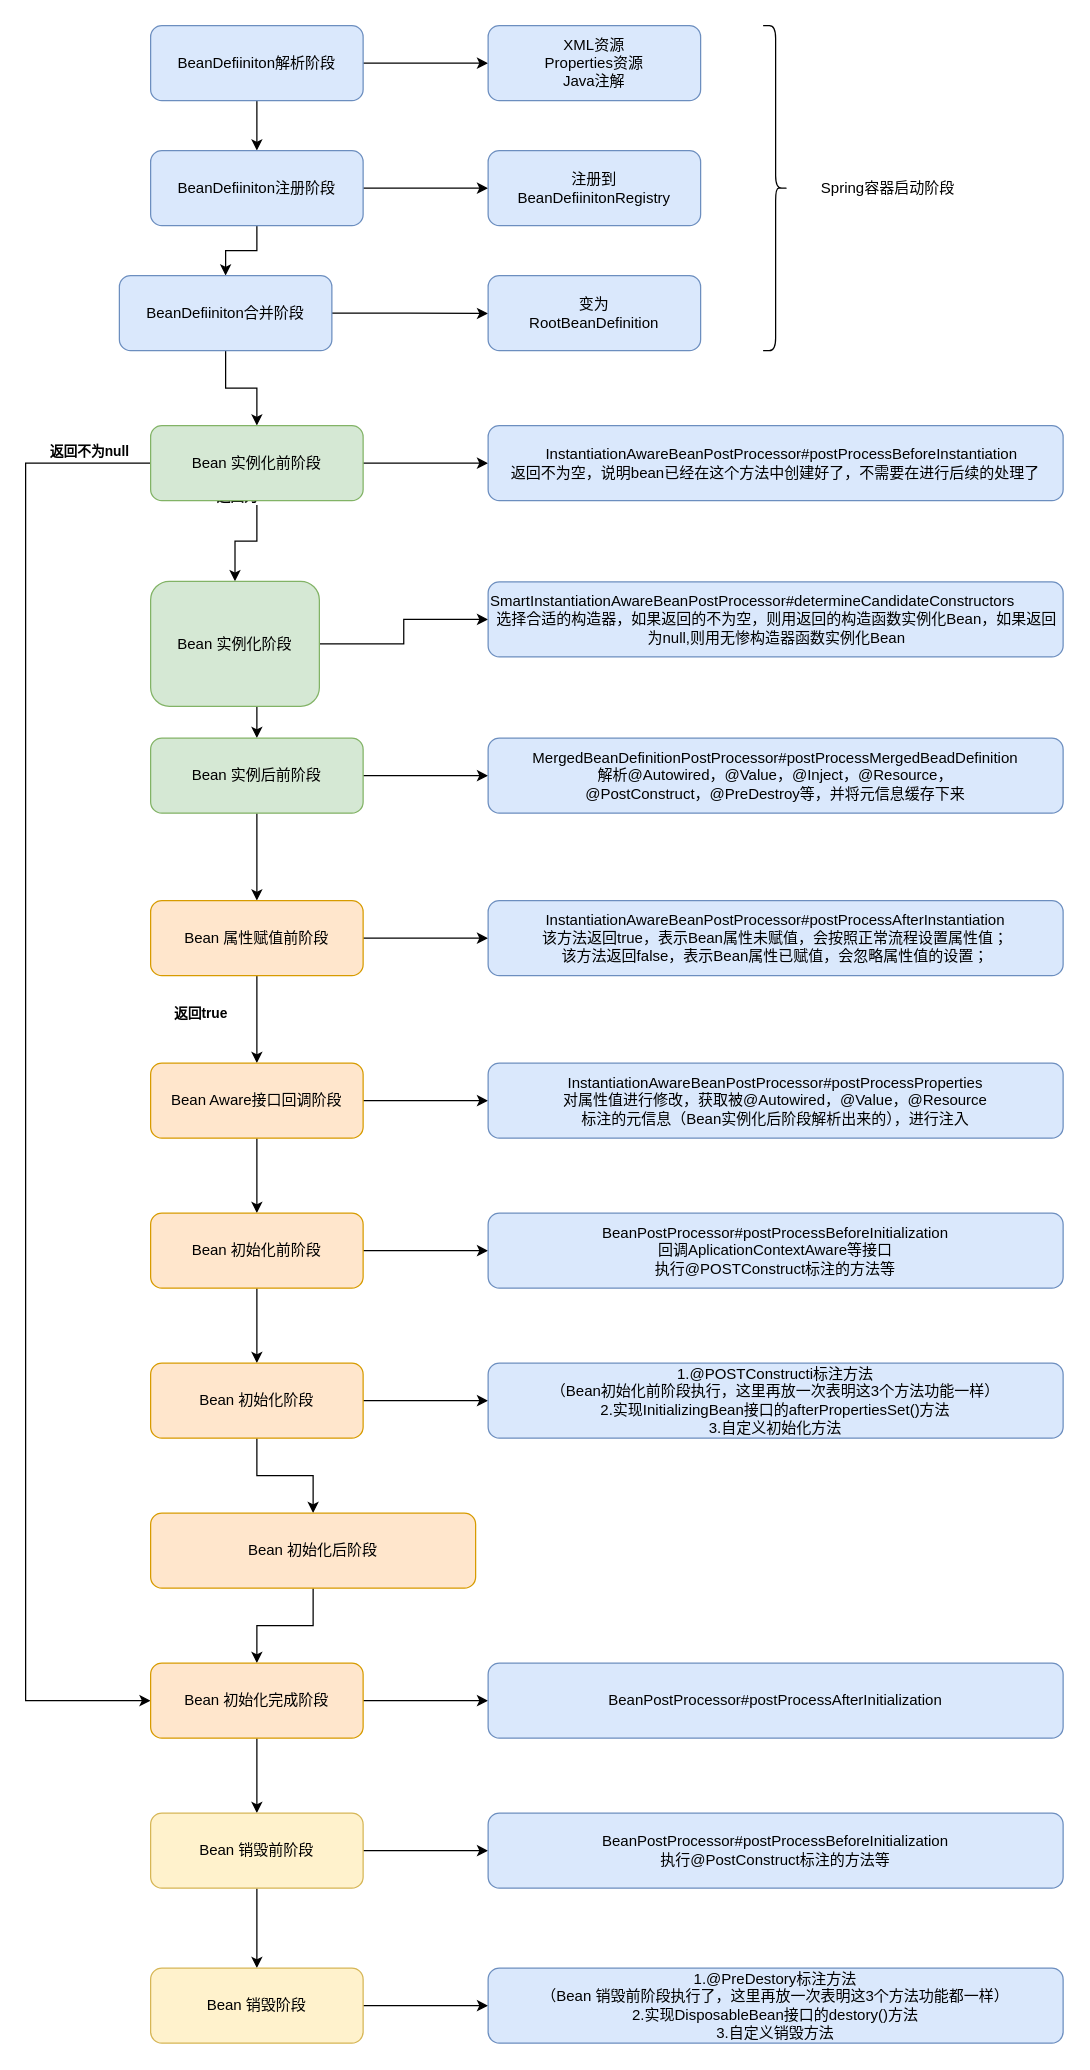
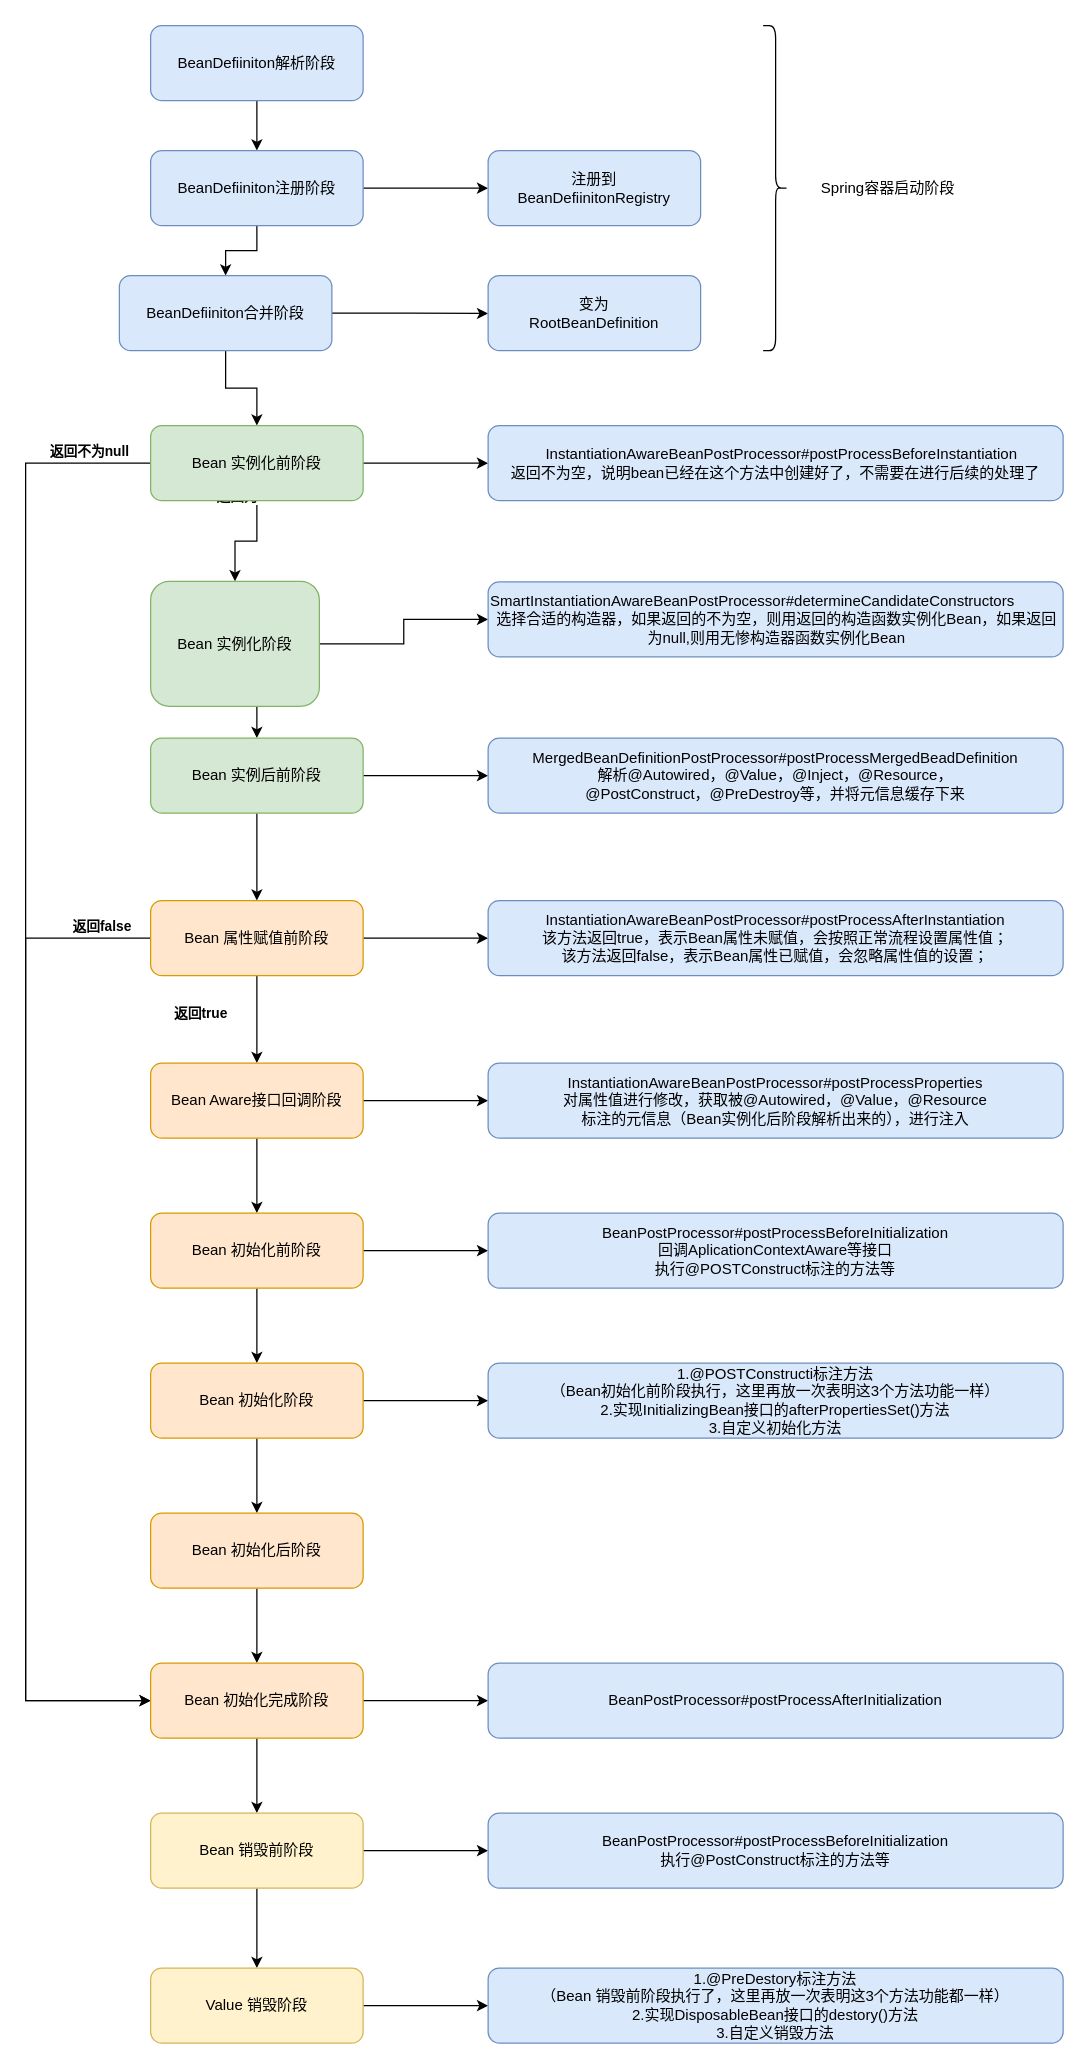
- <mxCell id="3" style="edgeStyle=orthogonalEdgeStyle;rounded=0;orthogonalLoop=1;jettySize=auto;html=1;exitX=1;exitY=0.5;exitDx=0;exitDy=0;entryX=0;entryY=0.5;entryDx=0;entryDy=0;" edge="1" parent="1" source="4" target="8"><mxGeometry relative="1" as="geometry" /></mxCell>
- <mxCell id="8" value="XML资源&lt;br&gt;Properties资源&lt;br&gt;Java注解" style="rounded=1;whiteSpace=wrap;html=1;fontStyle=0;fillColor=#dae8fc;strokeColor=#6c8ebf;" vertex="1" parent="1"><mxGeometry x="390" y="20" width="170" height="60" as="geometry" /></mxCell>
+ <mxCell id="32" style="edgeStyle=orthogonalEdgeStyle;rounded=0;orthogonalLoop=1;jettySize=auto;html=1;exitX=0;exitY=0.5;exitDx=0;exitDy=0;entryX=0;entryY=0.5;entryDx=0;entryDy=0;" edge="1" parent="1" source="34" target="52"><mxGeometry relative="1" as="geometry"><Array as="points"><mxPoint x="20" y="750" /><mxPoint x="20" y="1360" /></Array></mxGeometry></mxCell>
+ <mxCell id="33" value="返回false" style="edgeLabel;html=1;align=center;verticalAlign=middle;resizable=0;points=[];fontStyle=1" vertex="1" connectable="0" parent="32"><mxGeometry x="-0.848" y="-3" relative="1" as="geometry"><mxPoint x="22" y="-7" as="offset" /></mxGeometry></mxCell>
- <mxCell id="49" value="Bean 初始化后阶段" style="rounded=1;whiteSpace=wrap;html=1;fontStyle=0;fillColor=#ffe6cc;strokeColor=#d79b00;" vertex="1" parent="1"><mxGeometry x="120" y="1210" width="260" height="60" as="geometry" /></mxCell>
+ <mxCell id="49" value="Bean 初始化后阶段" style="rounded=1;whiteSpace=wrap;html=1;fontStyle=0;fillColor=#ffe6cc;strokeColor=#d79b00;" vertex="1" parent="1"><mxGeometry x="120" y="1210" width="170" height="60" as="geometry" /></mxCell>
- <mxCell id="59" value="Bean 销毁阶段" style="rounded=1;whiteSpace=wrap;html=1;fontStyle=0;fillColor=#fff2cc;strokeColor=#d6b656;" vertex="1" parent="1"><mxGeometry x="120" y="1574" width="170" height="60" as="geometry" /></mxCell>
+ <mxCell id="59" value="Value 销毁阶段" style="rounded=1;whiteSpace=wrap;html=1;fontStyle=0;fillColor=#fff2cc;strokeColor=#d6b656;" vertex="1" parent="1"><mxGeometry x="120" y="1574" width="170" height="60" as="geometry" /></mxCell>
